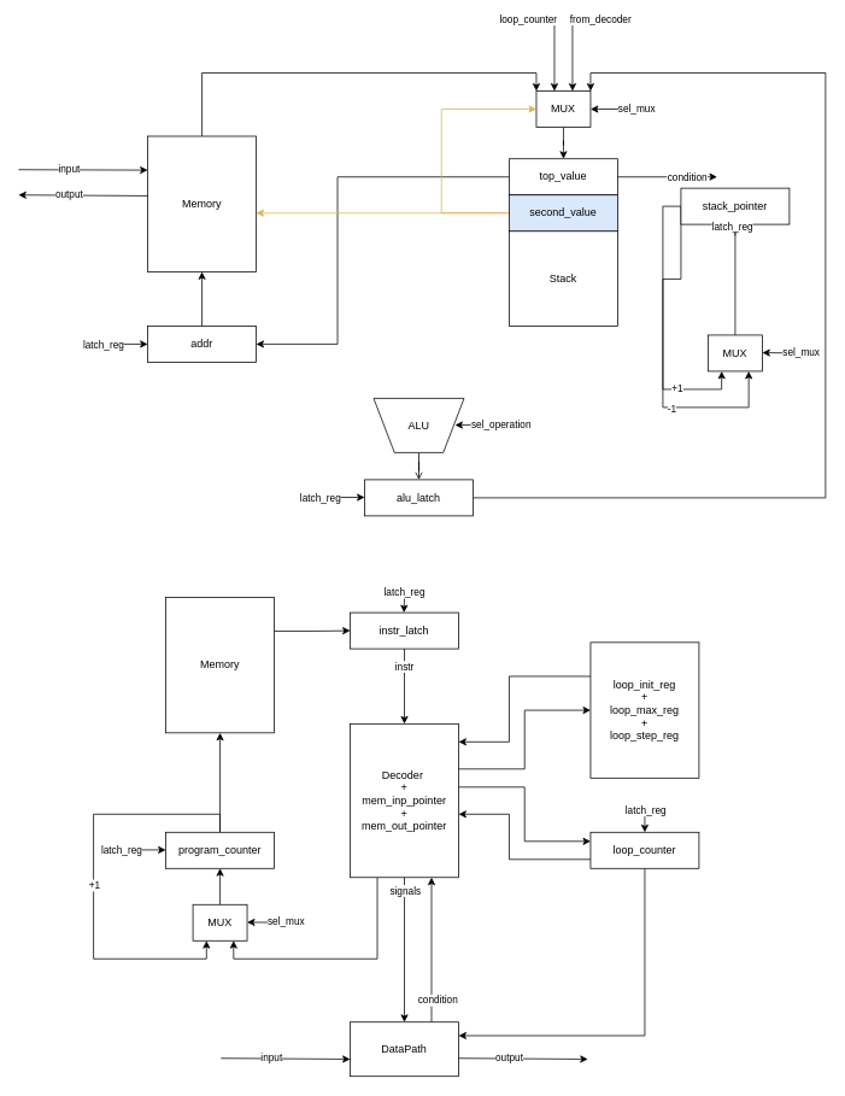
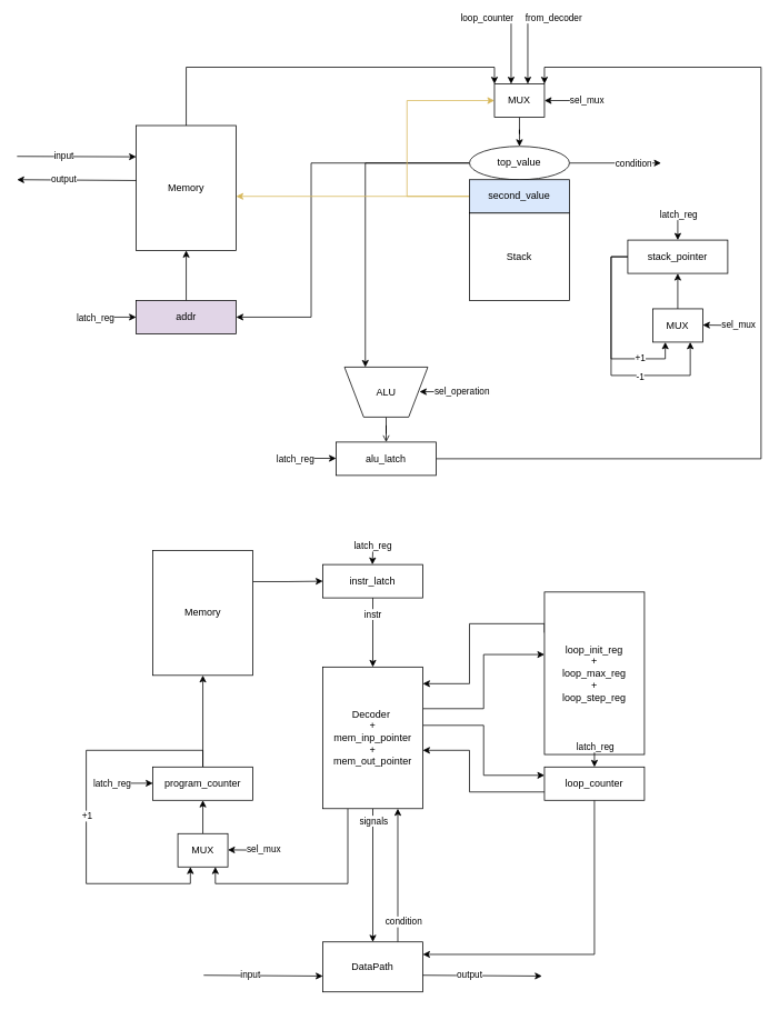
- <mxCell id="13" value="top_value" style="rounded=0;whiteSpace=wrap;html=1;" parent="1" vertex="1"><mxGeometry x="563" y="175" width="120" height="40" as="geometry" /></mxCell>
+ <mxCell id="13" value="top_value" style="ellipse;whiteSpace=wrap;html=1;" parent="1" vertex="1"><mxGeometry x="563" y="175" width="120" height="40" as="geometry" /></mxCell>
- <mxCell id="18" value="stack_pointer" style="rounded=0;whiteSpace=wrap;html=1;" parent="1" vertex="1"><mxGeometry x="753" y="207.5" width="120" height="40" as="geometry" /></mxCell>
+ <mxCell id="18" value="stack_pointer" style="rounded=0;whiteSpace=wrap;html=1;" parent="1" vertex="1"><mxGeometry x="753" y="287.5" width="120" height="40" as="geometry" /></mxCell>
+ <mxCell id="9" style="edgeStyle=orthogonalEdgeStyle;rounded=0;orthogonalLoop=1;jettySize=auto;html=1;exitX=0;exitY=0.5;exitDx=0;exitDy=0;entryX=0.25;entryY=0;entryDx=0;entryDy=0;" parent="1" source="13" target="23" edge="1"><mxGeometry relative="1" as="geometry" /></mxCell>
- <mxCell id="5" value="addr" style="rounded=0;whiteSpace=wrap;html=1;" parent="1" vertex="1"><mxGeometry x="163" y="360" width="120" height="40" as="geometry" /></mxCell>
+ <mxCell id="5" value="addr" style="rounded=0;whiteSpace=wrap;html=1;fillColor=#e1d5e7;" parent="1" vertex="1"><mxGeometry x="163" y="360" width="120" height="40" as="geometry" /></mxCell>
- <mxCell id="44" value="loop_init_reg&lt;br&gt;+&lt;br&gt;loop_max_reg&lt;br&gt;+&lt;br&gt;loop_step_reg" style="rounded=0;whiteSpace=wrap;html=1;" parent="1" vertex="1"><mxGeometry x="653" y="710" width="120" height="150" as="geometry" /></mxCell>
+ <mxCell id="44" value="loop_init_reg&lt;br&gt;+&lt;br&gt;loop_max_reg&lt;br&gt;+&lt;br&gt;loop_step_reg" style="rounded=0;whiteSpace=wrap;html=1;" parent="1" vertex="1"><mxGeometry x="653" y="710" width="120" height="195" as="geometry" /></mxCell>
